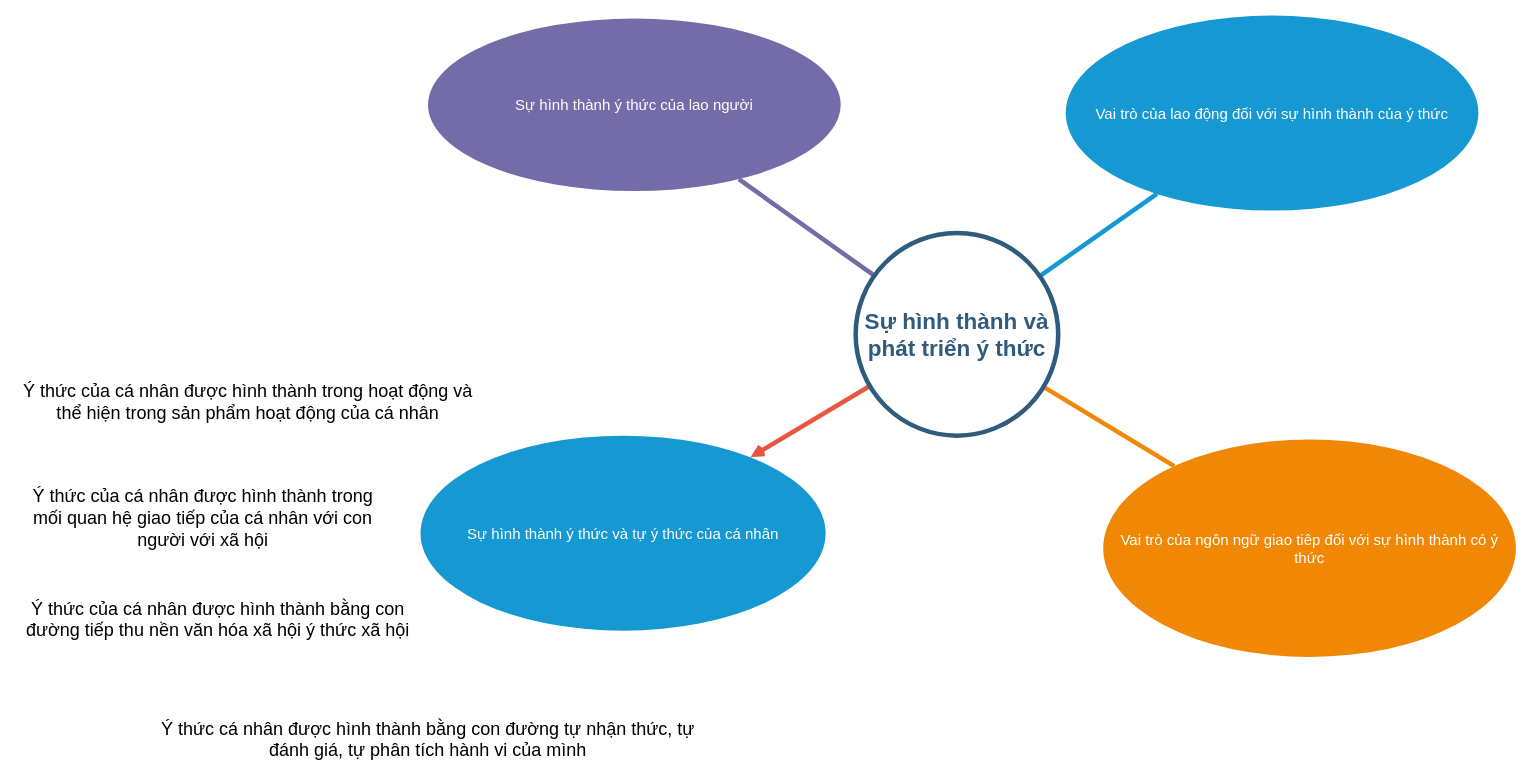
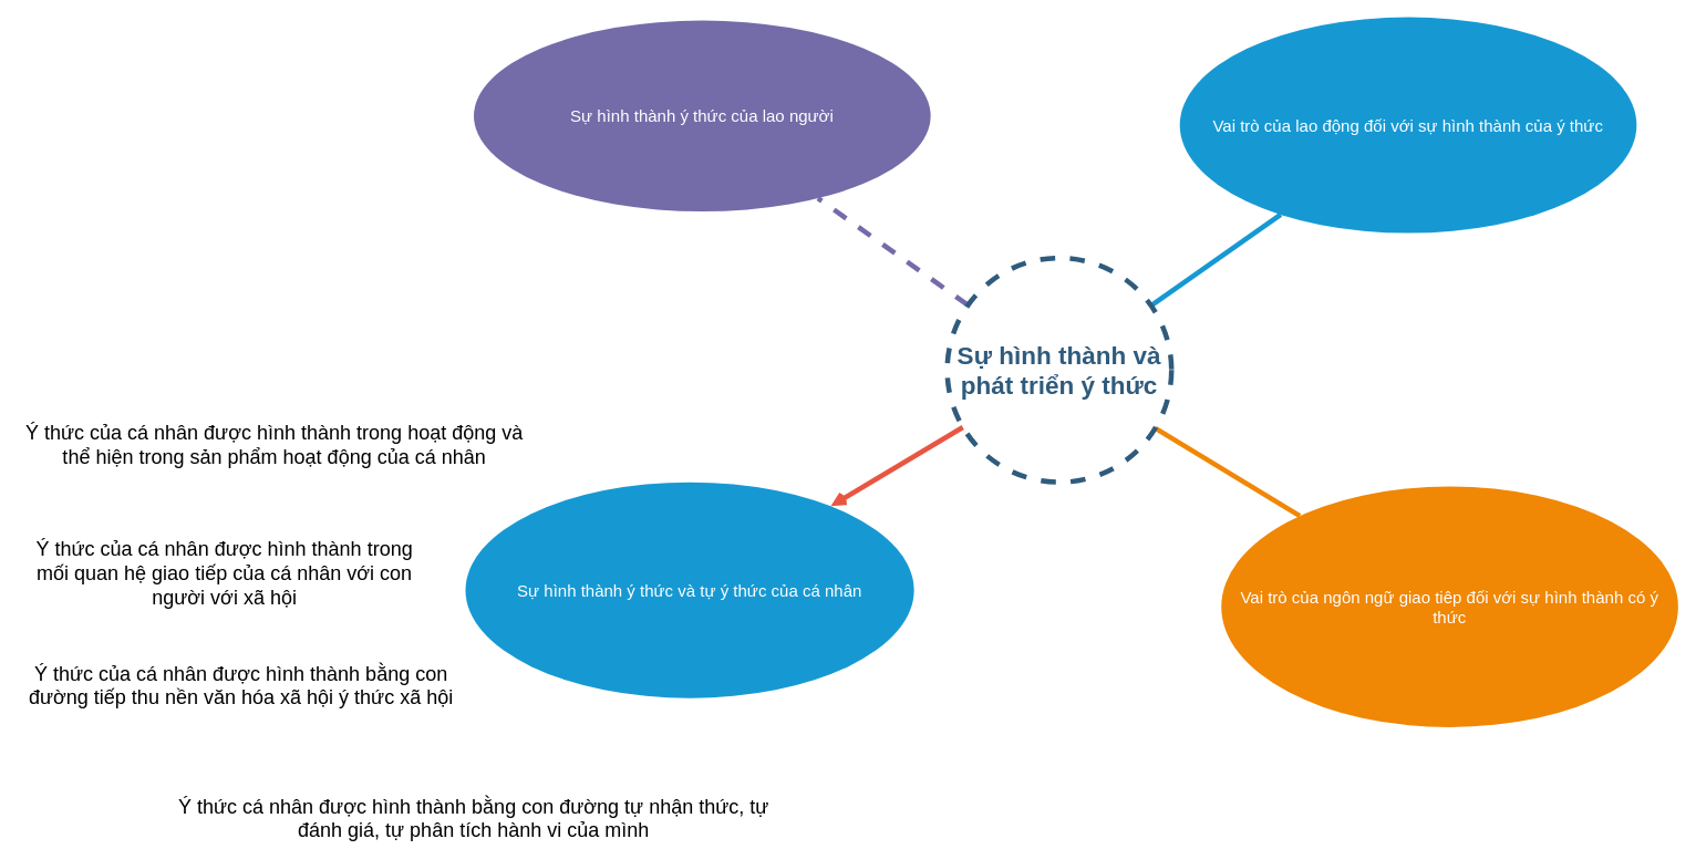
- <mxCell id="6" style="endArrow=none;strokeWidth=6;strokeColor=#736CA8;html=1;" parent="1" source="9" target="10" edge="1"><mxGeometry relative="1" as="geometry" /></mxCell>
+ <mxCell id="6" style="endArrow=none;strokeWidth=6;strokeColor=#736CA8;html=1;dashed=1;" parent="1" source="9" target="10" edge="1"><mxGeometry relative="1" as="geometry" /></mxCell>
- <mxCell id="9" value="Sự hình thành và phát triển ý thức" style="ellipse;whiteSpace=wrap;html=1;shadow=0;fontFamily=Helvetica;fontSize=30;fontColor=#2F5B7C;align=center;strokeColor=#2F5B7C;strokeWidth=6;fillColor=#FFFFFF;fontStyle=1;gradientColor=none;" parent="1" vertex="1"><mxGeometry x="1140" y="310" width="270" height="270" as="geometry" /></mxCell>
+ <mxCell id="9" value="Sự hình thành và phát triển ý thức" style="ellipse;whiteSpace=wrap;html=1;shadow=0;fontFamily=Helvetica;fontSize=30;fontColor=#2F5B7C;align=center;strokeColor=#2F5B7C;strokeWidth=6;fillColor=#FFFFFF;fontStyle=1;gradientColor=none;dashed=1;" parent="1" vertex="1"><mxGeometry x="1140" y="310" width="270" height="270" as="geometry" /></mxCell>
